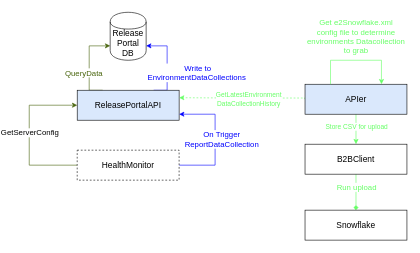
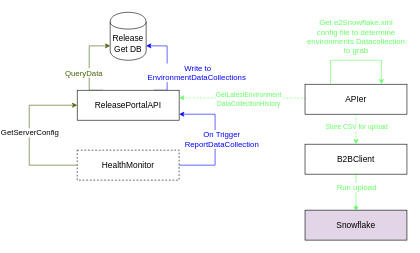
- <mxCell id="12" value="&lt;font style=&quot;font-size: 14px;&quot;&gt;Release Portal DB&lt;/font&gt;" style="shape=cylinder;whiteSpace=wrap;html=1;boundedLbl=1;backgroundOutline=1;" vertex="1" parent="1"><mxGeometry x="155" y="20" width="60" height="80" as="geometry" /></mxCell>
+ <mxCell id="12" value="&lt;font style=&quot;font-size: 14px;&quot;&gt;Release Get DB&lt;/font&gt;" style="shape=cylinder;whiteSpace=wrap;html=1;boundedLbl=1;backgroundOutline=1;" vertex="1" parent="1"><mxGeometry x="155" y="20" width="60" height="80" as="geometry" /></mxCell>
- <mxCell id="17" value="APIer" style="html=1;whiteSpace=wrap;fontSize=14;fillColor=#dae8fc;" vertex="1" parent="1"><mxGeometry x="480" y="140" width="170" height="50" as="geometry" /></mxCell>
+ <mxCell id="17" value="APIer" style="html=1;whiteSpace=wrap;fontSize=14;" vertex="1" parent="1"><mxGeometry x="480" y="140" width="170" height="50" as="geometry" /></mxCell>
- <mxCell id="6" value="&lt;font style=&quot;font-size: 14px;&quot;&gt;&lt;span&gt;ReleasePortalAPI&lt;/span&gt;&lt;/font&gt;" style="html=1;whiteSpace=wrap;fontStyle=0;fillColor=#dae8fc;" vertex="1" parent="1"><mxGeometry x="100" y="150" width="170" height="50" as="geometry" /></mxCell>
+ <mxCell id="6" value="&lt;font style=&quot;font-size: 14px;&quot;&gt;&lt;span&gt;ReleasePortalAPI&lt;/span&gt;&lt;/font&gt;" style="html=1;whiteSpace=wrap;fontStyle=0" vertex="1" parent="1"><mxGeometry x="100" y="150" width="170" height="50" as="geometry" /></mxCell>
- <mxCell id="15" style="edgeStyle=orthogonalEdgeStyle;rounded=0;orthogonalLoop=1;jettySize=auto;html=1;exitX=0.5;exitY=1;exitDx=0;exitDy=0;entryX=0.5;entryY=0;entryDx=0;entryDy=0;strokeColor=#66FF66;" edge="1" parent="1" source="17" target="20"><mxGeometry relative="1" as="geometry" /></mxCell>
+ <mxCell id="15" style="edgeStyle=orthogonalEdgeStyle;rounded=0;orthogonalLoop=1;jettySize=auto;html=1;exitX=0.5;exitY=1;exitDx=0;exitDy=0;entryX=0.5;entryY=0;entryDx=0;entryDy=0;strokeColor=#66FF66;dashed=1;" edge="1" parent="1" source="17" target="20"><mxGeometry relative="1" as="geometry" /></mxCell>
- <mxCell id="21" value="Snowflake" style="html=1;whiteSpace=wrap;fontSize=14;" vertex="1" parent="1"><mxGeometry x="480" y="350" width="170" height="50" as="geometry" /></mxCell>
+ <mxCell id="21" value="Snowflake" style="html=1;whiteSpace=wrap;fontSize=14;fillColor=#e1d5e7;" vertex="1" parent="1"><mxGeometry x="480" y="350" width="170" height="50" as="geometry" /></mxCell>
